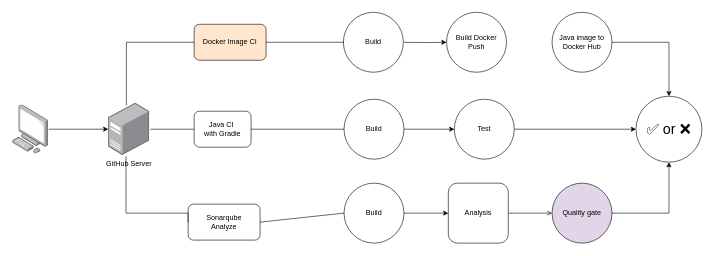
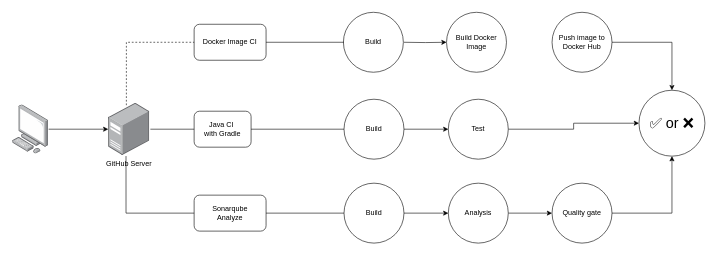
- <mxCell id="20" value="" style="endArrow=none;html=1;rounded=0;exitX=0.437;exitY=0.04;exitDx=0;exitDy=0;exitPerimeter=0;entryX=0;entryY=0.5;entryDx=0;entryDy=0;edgeStyle=orthogonalEdgeStyle;" parent="1" source="18" target="4" edge="1"><mxGeometry width="50" height="50" relative="1" as="geometry"><mxPoint x="440" y="285" as="sourcePoint" /><mxPoint x="490" y="235" as="targetPoint" /><Array as="points"><mxPoint x="210" y="70" /></Array></mxGeometry></mxCell>
+ <mxCell id="20" value="" style="endArrow=none;html=1;rounded=0;exitX=0.437;exitY=0.04;exitDx=0;exitDy=0;exitPerimeter=0;entryX=0;entryY=0.5;entryDx=0;entryDy=0;edgeStyle=orthogonalEdgeStyle;dashed=1;" parent="1" source="18" target="4" edge="1"><mxGeometry width="50" height="50" relative="1" as="geometry"><mxPoint x="440" y="285" as="sourcePoint" /><mxPoint x="490" y="235" as="targetPoint" /><Array as="points"><mxPoint x="210" y="70" /></Array></mxGeometry></mxCell>
- <mxCell id="4" value="Docker Image CI" style="rounded=1;whiteSpace=wrap;html=1;fillColor=#ffe6cc;" parent="1" vertex="1"><mxGeometry x="323" y="40" width="120" height="60" as="geometry" /></mxCell>
+ <mxCell id="4" value="Docker Image CI" style="rounded=1;whiteSpace=wrap;html=1;" parent="1" vertex="1"><mxGeometry x="323" y="40" width="120" height="60" as="geometry" /></mxCell>
- <mxCell id="28" value="Build Docker&lt;div&gt;Push&lt;/div&gt;" style="ellipse;whiteSpace=wrap;html=1;aspect=fixed;" vertex="1" parent="1"><mxGeometry x="744" y="20" width="100" height="100" as="geometry" /></mxCell>
+ <mxCell id="28" value="Build Docker&lt;div&gt;Image&lt;/div&gt;" style="ellipse;whiteSpace=wrap;html=1;aspect=fixed;" vertex="1" parent="1"><mxGeometry x="744" y="20" width="100" height="100" as="geometry" /></mxCell>
- <mxCell id="29" value="Java image to Docker Hub" style="ellipse;whiteSpace=wrap;html=1;aspect=fixed;" vertex="1" parent="1"><mxGeometry x="920" y="20" width="100" height="100" as="geometry" /></mxCell>
+ <mxCell id="29" value="Push image to Docker Hub" style="ellipse;whiteSpace=wrap;html=1;aspect=fixed;" vertex="1" parent="1"><mxGeometry x="920" y="20" width="100" height="100" as="geometry" /></mxCell>
- <mxCell id="12" value="Test" style="ellipse;whiteSpace=wrap;html=1;aspect=fixed;" parent="1" vertex="1"><mxGeometry x="757" y="165" width="100" height="100" as="geometry" /></mxCell>
+ <mxCell id="12" value="Test" style="ellipse;whiteSpace=wrap;html=1;aspect=fixed;" parent="1" vertex="1"><mxGeometry x="747" y="165" width="100" height="100" as="geometry" /></mxCell>
- <mxCell id="16" value="&lt;font style=&quot;font-size: 24px;&quot;&gt;✅ or ❌&lt;/font&gt;" style="ellipse;whiteSpace=wrap;html=1;aspect=fixed;" parent="1" vertex="1"><mxGeometry x="1060" y="160" width="110" height="110" as="geometry" /></mxCell>
+ <mxCell id="16" value="&lt;font style=&quot;font-size: 24px;&quot;&gt;✅ or ❌&lt;/font&gt;" style="ellipse;whiteSpace=wrap;html=1;aspect=fixed;" parent="1" vertex="1"><mxGeometry x="1065" y="150" width="110" height="110" as="geometry" /></mxCell>
- <mxCell id="24" value="Analysis" style="whiteSpace=wrap;html=1;aspect=fixed;rounded=1;" vertex="1" parent="1"><mxGeometry x="747" y="305" width="100" height="100" as="geometry" /></mxCell>
+ <mxCell id="24" value="Analysis" style="ellipse;whiteSpace=wrap;html=1;aspect=fixed;" vertex="1" parent="1"><mxGeometry x="747" y="305" width="100" height="100" as="geometry" /></mxCell>
- <mxCell id="23" style="edgeStyle=orthogonalEdgeStyle;rounded=0;orthogonalLoop=1;jettySize=auto;html=1;entryX=0;entryY=0.5;entryDx=0;entryDy=0;endArrow=open;" edge="1" parent="1" source="24" target="26"><mxGeometry relative="1" as="geometry" /></mxCell>
+ <mxCell id="23" style="edgeStyle=orthogonalEdgeStyle;rounded=0;orthogonalLoop=1;jettySize=auto;html=1;entryX=0;entryY=0.5;entryDx=0;entryDy=0;" edge="1" parent="1" source="24" target="26"><mxGeometry relative="1" as="geometry" /></mxCell>
- <mxCell id="26" value="Quality gate" style="ellipse;whiteSpace=wrap;html=1;aspect=fixed;fillColor=#e1d5e7;" vertex="1" parent="1"><mxGeometry x="920" y="305" width="100" height="100" as="geometry" /></mxCell>
+ <mxCell id="26" value="Quality gate" style="ellipse;whiteSpace=wrap;html=1;aspect=fixed;" vertex="1" parent="1"><mxGeometry x="920" y="305" width="100" height="100" as="geometry" /></mxCell>
- <mxCell id="10" value="Sonarqube&lt;div&gt;Analyze&lt;/div&gt;" style="rounded=1;whiteSpace=wrap;html=1;" parent="1" vertex="1"><mxGeometry x="313" y="340" width="120" height="60" as="geometry" /></mxCell>
+ <mxCell id="10" value="Sonarqube&lt;div&gt;Analyze&lt;/div&gt;" style="rounded=1;whiteSpace=wrap;html=1;" parent="1" vertex="1"><mxGeometry x="323" y="325" width="120" height="60" as="geometry" /></mxCell>
